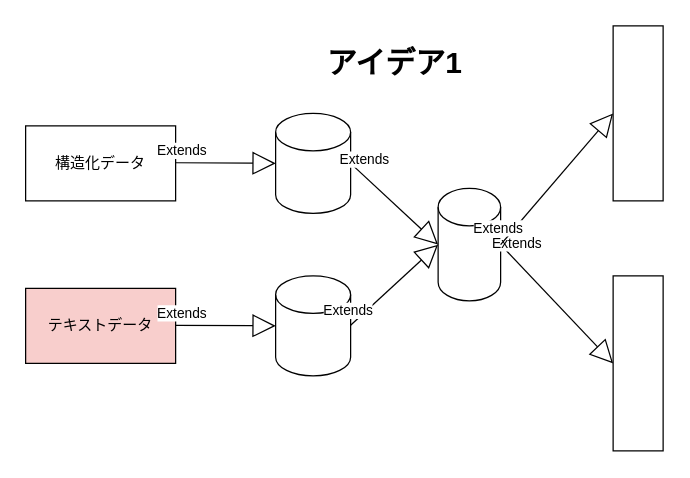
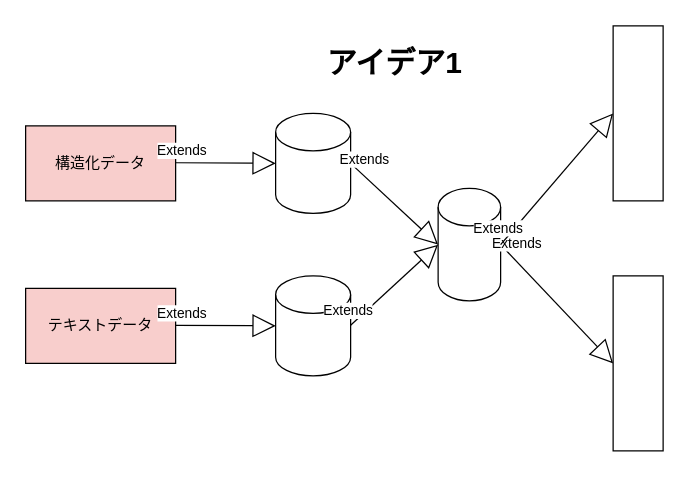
- <mxCell id="2" value="構造化データ" style="rounded=0;whiteSpace=wrap;html=1;" vertex="1" parent="1"><mxGeometry x="20" y="100" width="120" height="60" as="geometry" /></mxCell>
+ <mxCell id="2" value="構造化データ" style="rounded=0;whiteSpace=wrap;html=1;fillColor=#f8cecc;" vertex="1" parent="1"><mxGeometry x="20" y="100" width="120" height="60" as="geometry" /></mxCell>
